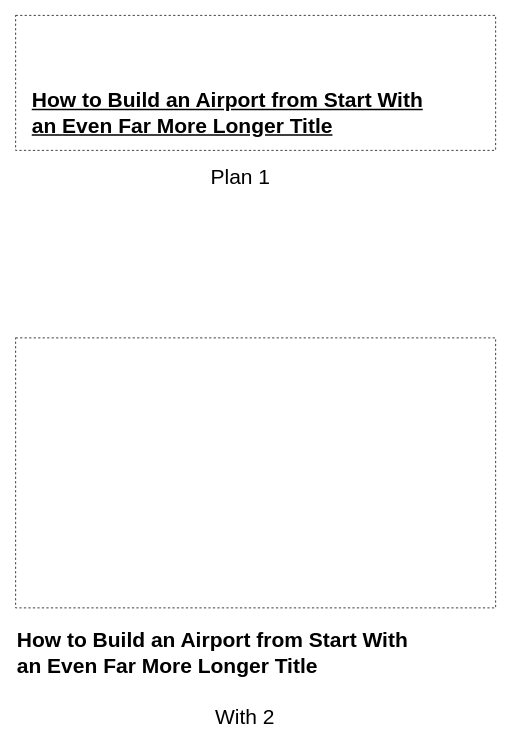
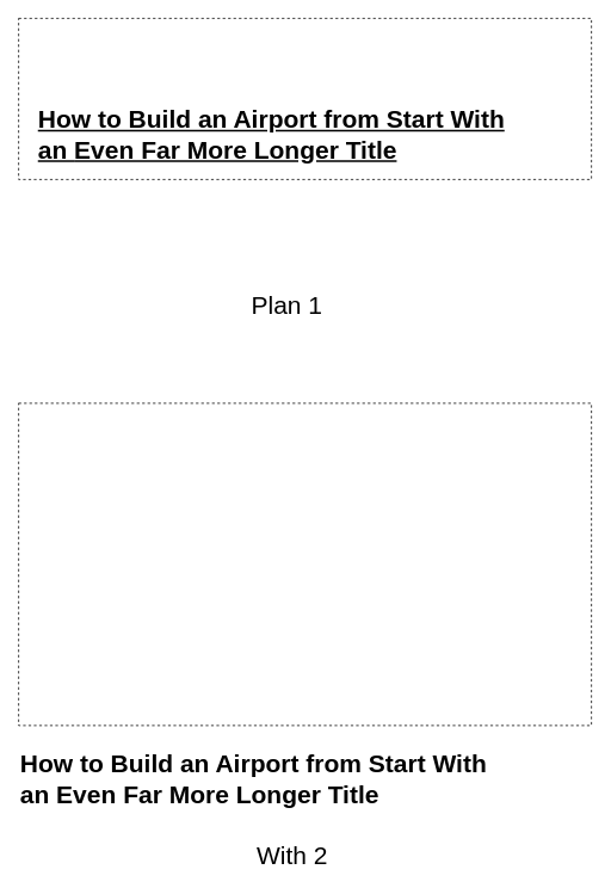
- <mxCell id="6" value="Plan 1" style="text;html=1;strokeColor=none;fillColor=none;align=center;verticalAlign=middle;whiteSpace=wrap;rounded=0;dashed=1;fontSize=28;" vertex="1" parent="1"><mxGeometry x="220" y="220" width="200" height="30" as="geometry" /></mxCell>
+ <mxCell id="6" value="Plan 1" style="text;html=1;strokeColor=none;fillColor=none;align=center;verticalAlign=middle;whiteSpace=wrap;rounded=0;dashed=1;fontSize=28;" vertex="1" parent="1"><mxGeometry x="220" y="325" width="200" height="30" as="geometry" /></mxCell>
